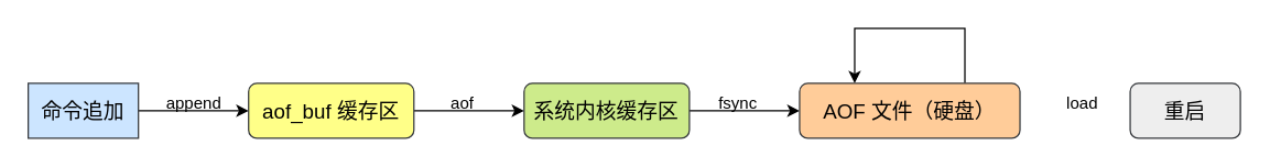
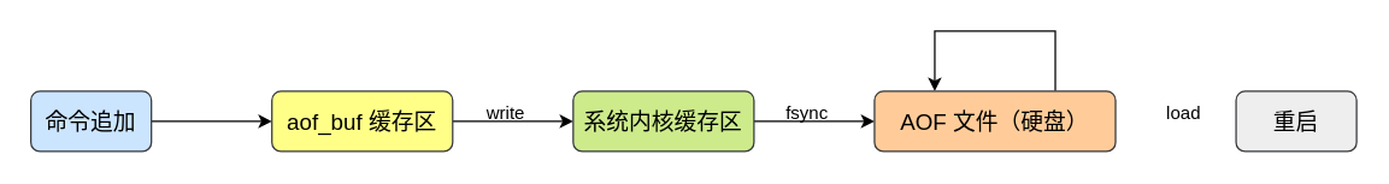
- <mxCell id="11" value="append" style="text;html=1;align=center;verticalAlign=middle;resizable=0;points=[];autosize=1;strokeColor=none;fillColor=none;" vertex="1" parent="1"><mxGeometry x="110" y="60" width="60" height="30" as="geometry" /></mxCell>
- <mxCell id="12" value="aof" style="text;html=1;align=center;verticalAlign=middle;resizable=0;points=[];autosize=1;strokeColor=none;fillColor=none;" vertex="1" parent="1"><mxGeometry x="310" y="60" width="50" height="30" as="geometry" /></mxCell>
+ <mxCell id="12" value="write" style="text;html=1;align=center;verticalAlign=middle;resizable=0;points=[];autosize=1;strokeColor=none;fillColor=none;" vertex="1" parent="1"><mxGeometry x="310" y="60" width="50" height="30" as="geometry" /></mxCell>
- <mxCell id="3" value="&lt;font style=&quot;font-size: 15px;&quot;&gt;命令追加&lt;/font&gt;" style="whiteSpace=wrap;html=1;fillColor=#cce5ff;strokeColor=#36393d;rounded=0;" vertex="1" parent="1"><mxGeometry x="20" y="60" width="80" height="40" as="geometry" /></mxCell>
+ <mxCell id="3" value="&lt;font style=&quot;font-size: 15px;&quot;&gt;命令追加&lt;/font&gt;" style="rounded=1;whiteSpace=wrap;html=1;fillColor=#cce5ff;strokeColor=#36393d;" vertex="1" parent="1"><mxGeometry x="20" y="60" width="80" height="40" as="geometry" /></mxCell>
